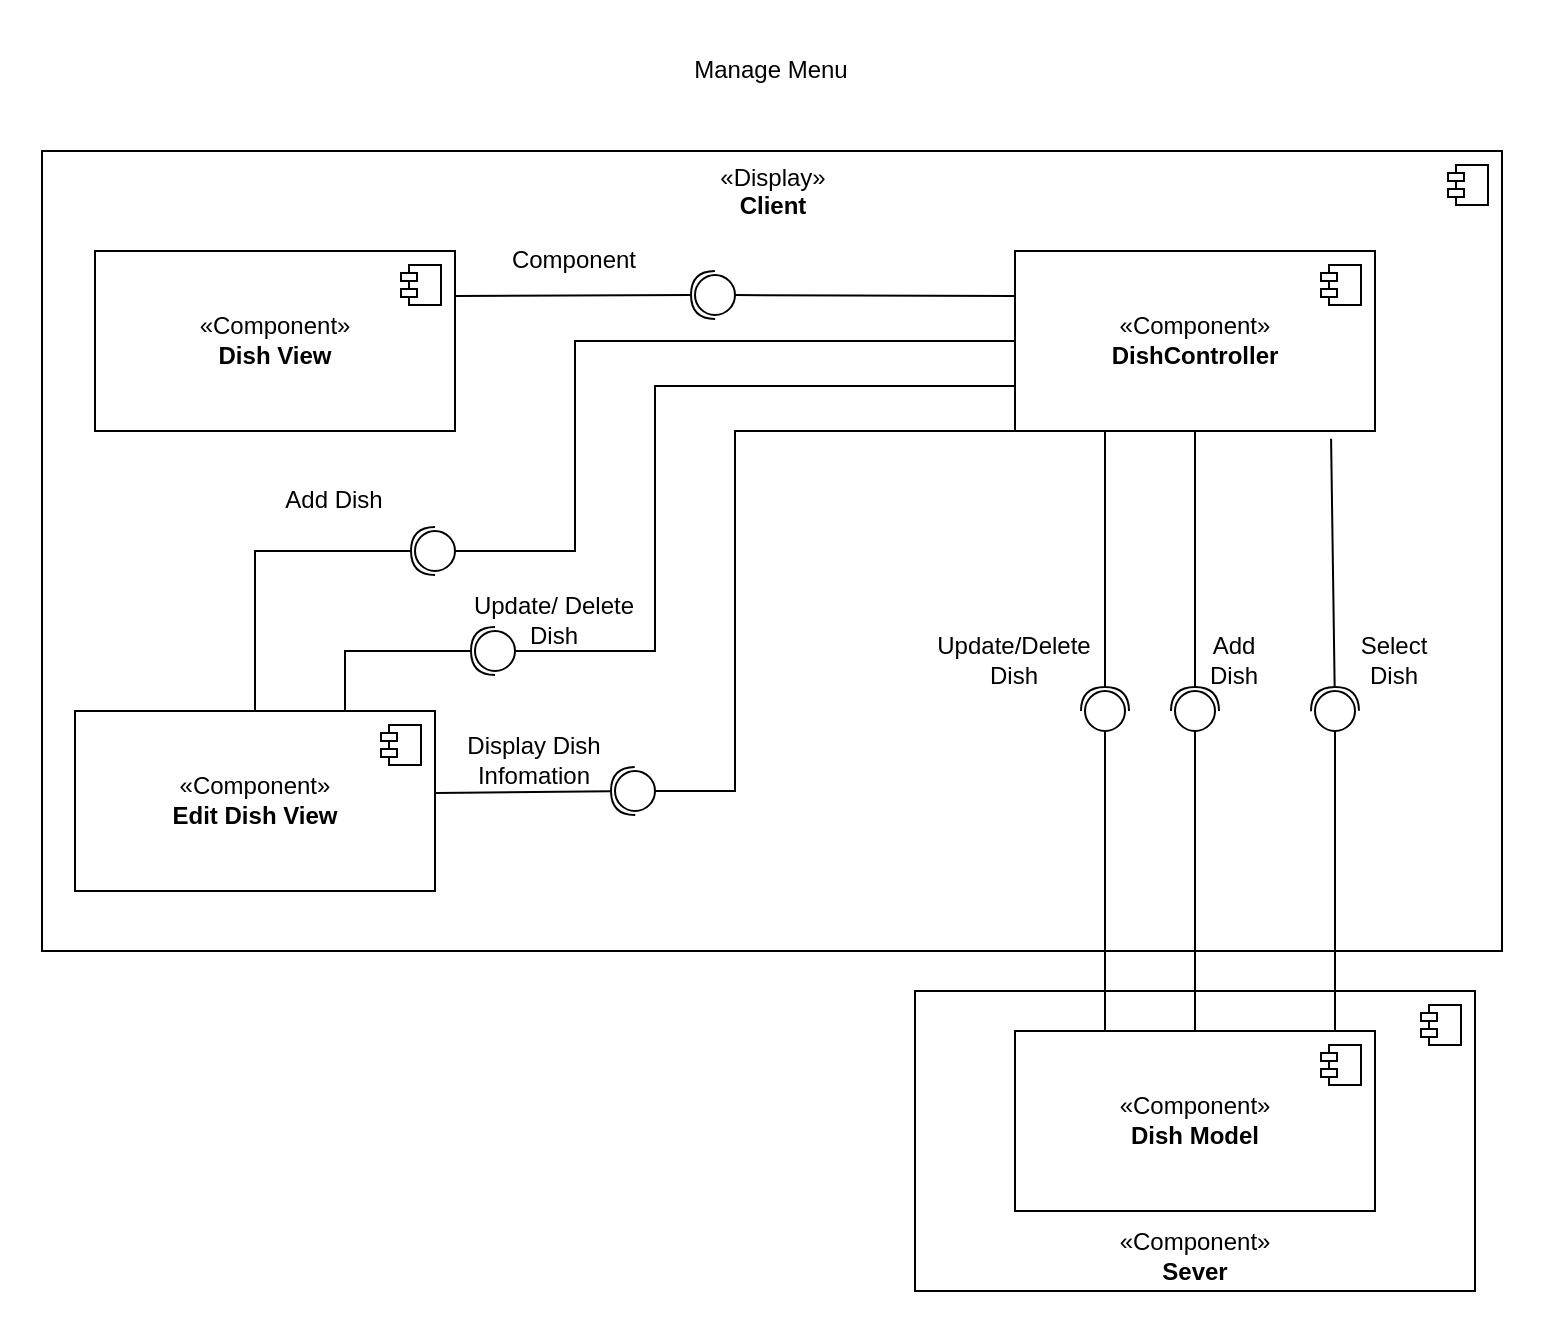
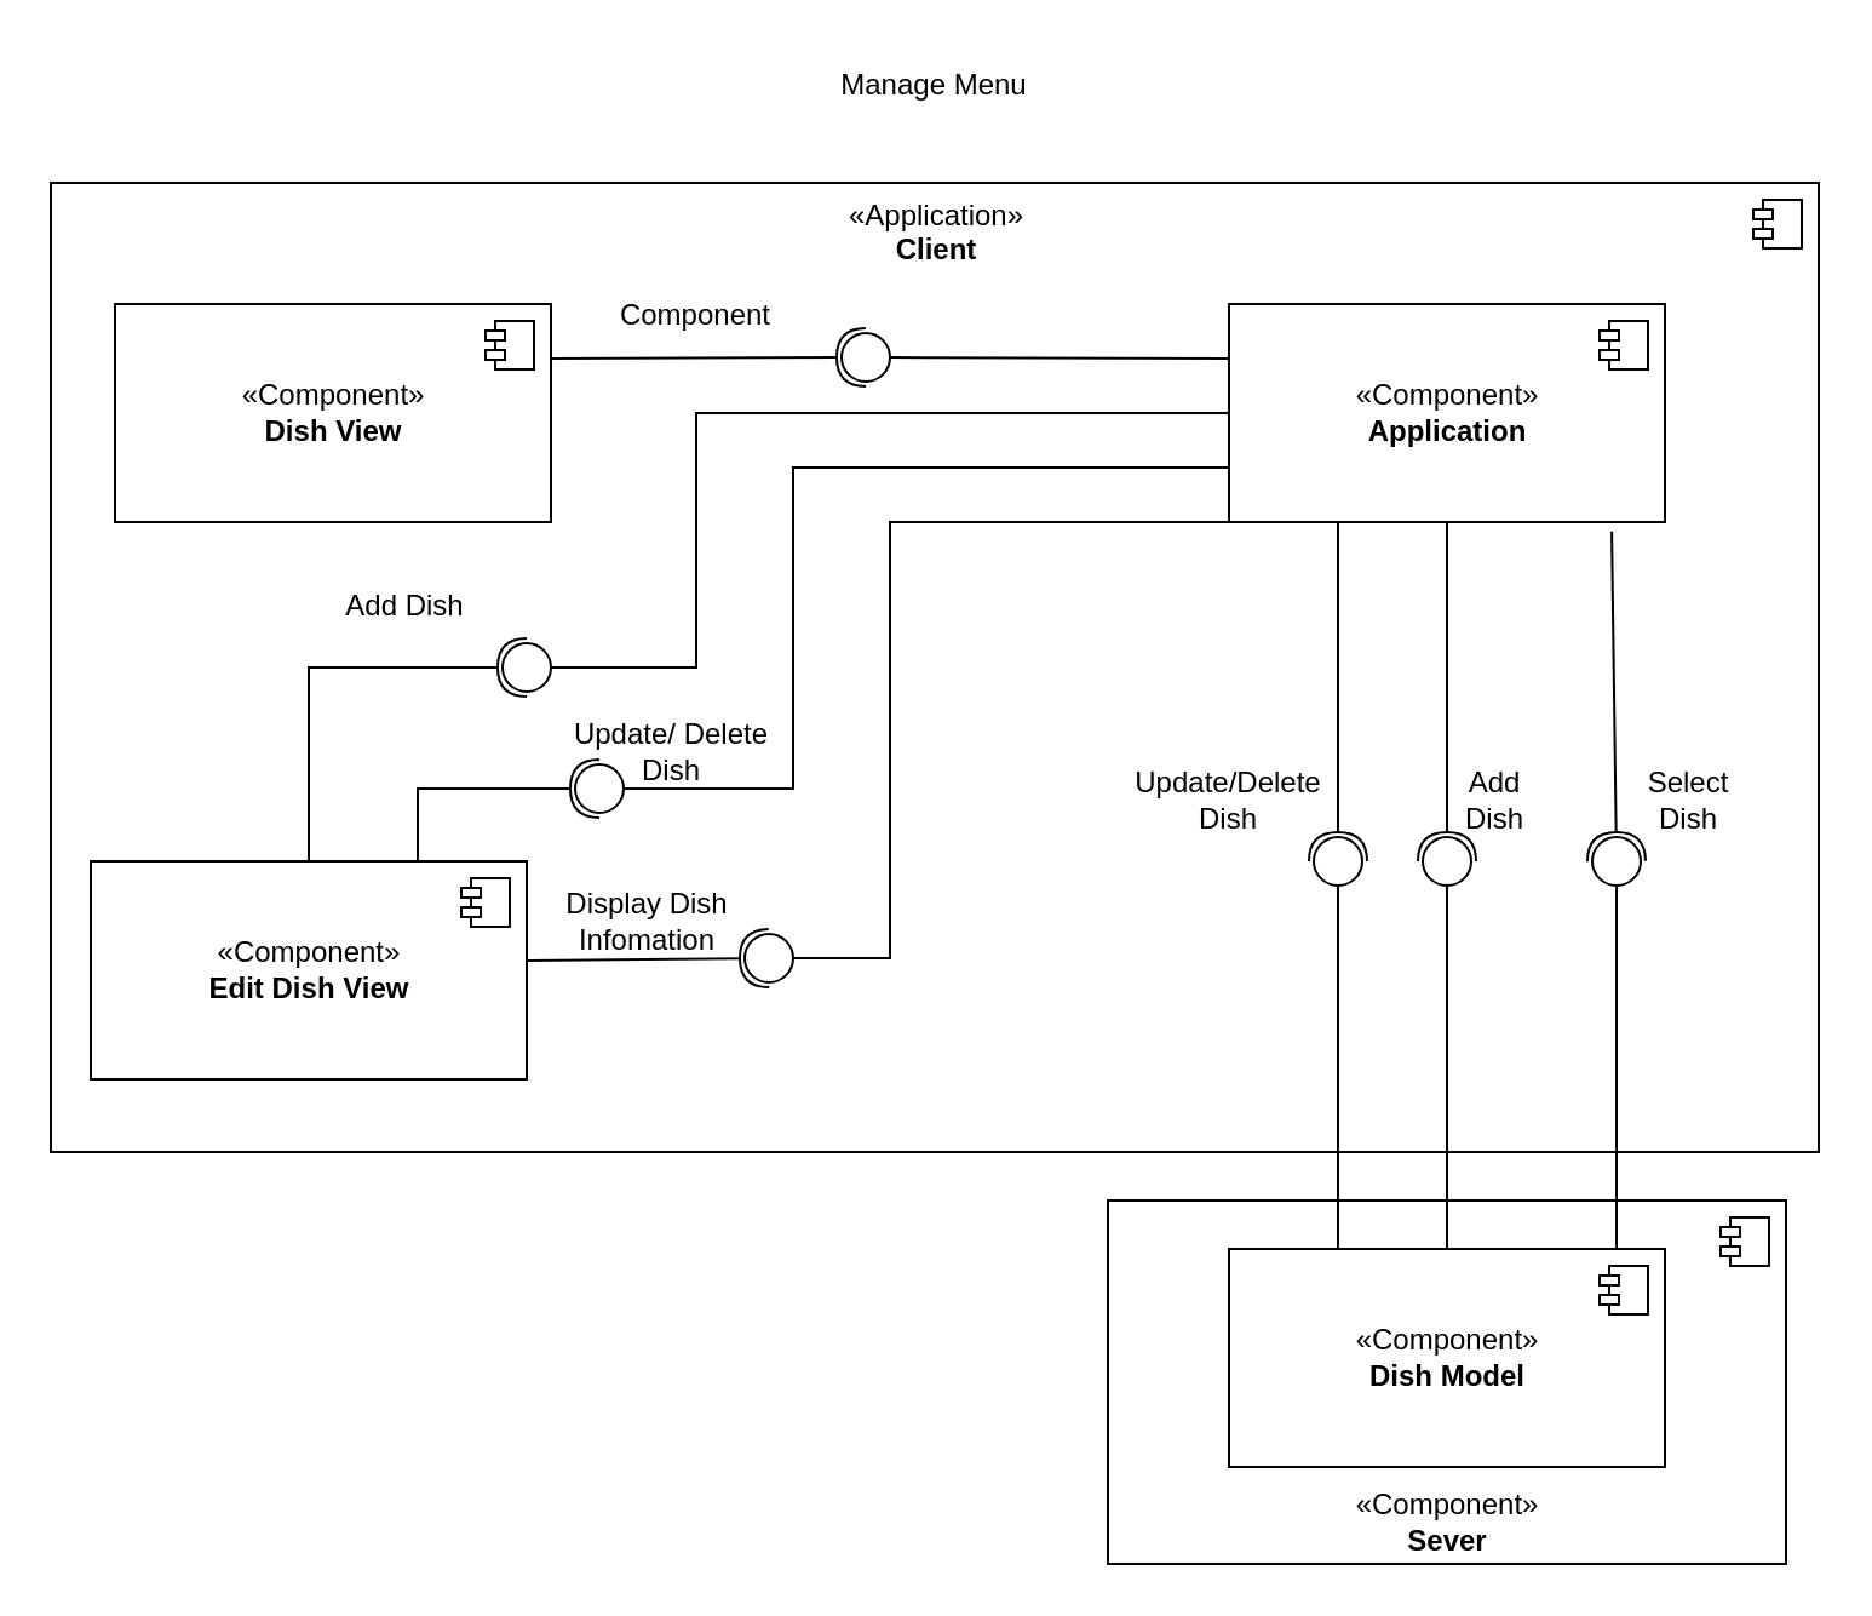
- <mxCell id="4" value="«Display»&lt;br&gt;&lt;b&gt;Client&lt;/b&gt;" style="html=1;dropTarget=0;verticalAlign=top;" parent="1" vertex="1"><mxGeometry x="20.5" y="75" width="730" height="400" as="geometry" /></mxCell>
+ <mxCell id="4" value="«Application»&lt;br&gt;&lt;b&gt;Client&lt;/b&gt;" style="html=1;dropTarget=0;verticalAlign=top;" parent="1" vertex="1"><mxGeometry x="20.5" y="75" width="730" height="400" as="geometry" /></mxCell>
- <mxCell id="8" value="«Component»&lt;br&gt;&lt;b&gt;DishController&lt;/b&gt;" style="html=1;dropTarget=0;verticalAlign=middle;" parent="1" vertex="1"><mxGeometry x="507" y="125" width="180" height="90" as="geometry" /></mxCell>
+ <mxCell id="8" value="«Component»&lt;br&gt;&lt;b&gt;Application&lt;/b&gt;" style="html=1;dropTarget=0;verticalAlign=middle;" parent="1" vertex="1"><mxGeometry x="507" y="125" width="180" height="90" as="geometry" /></mxCell>
